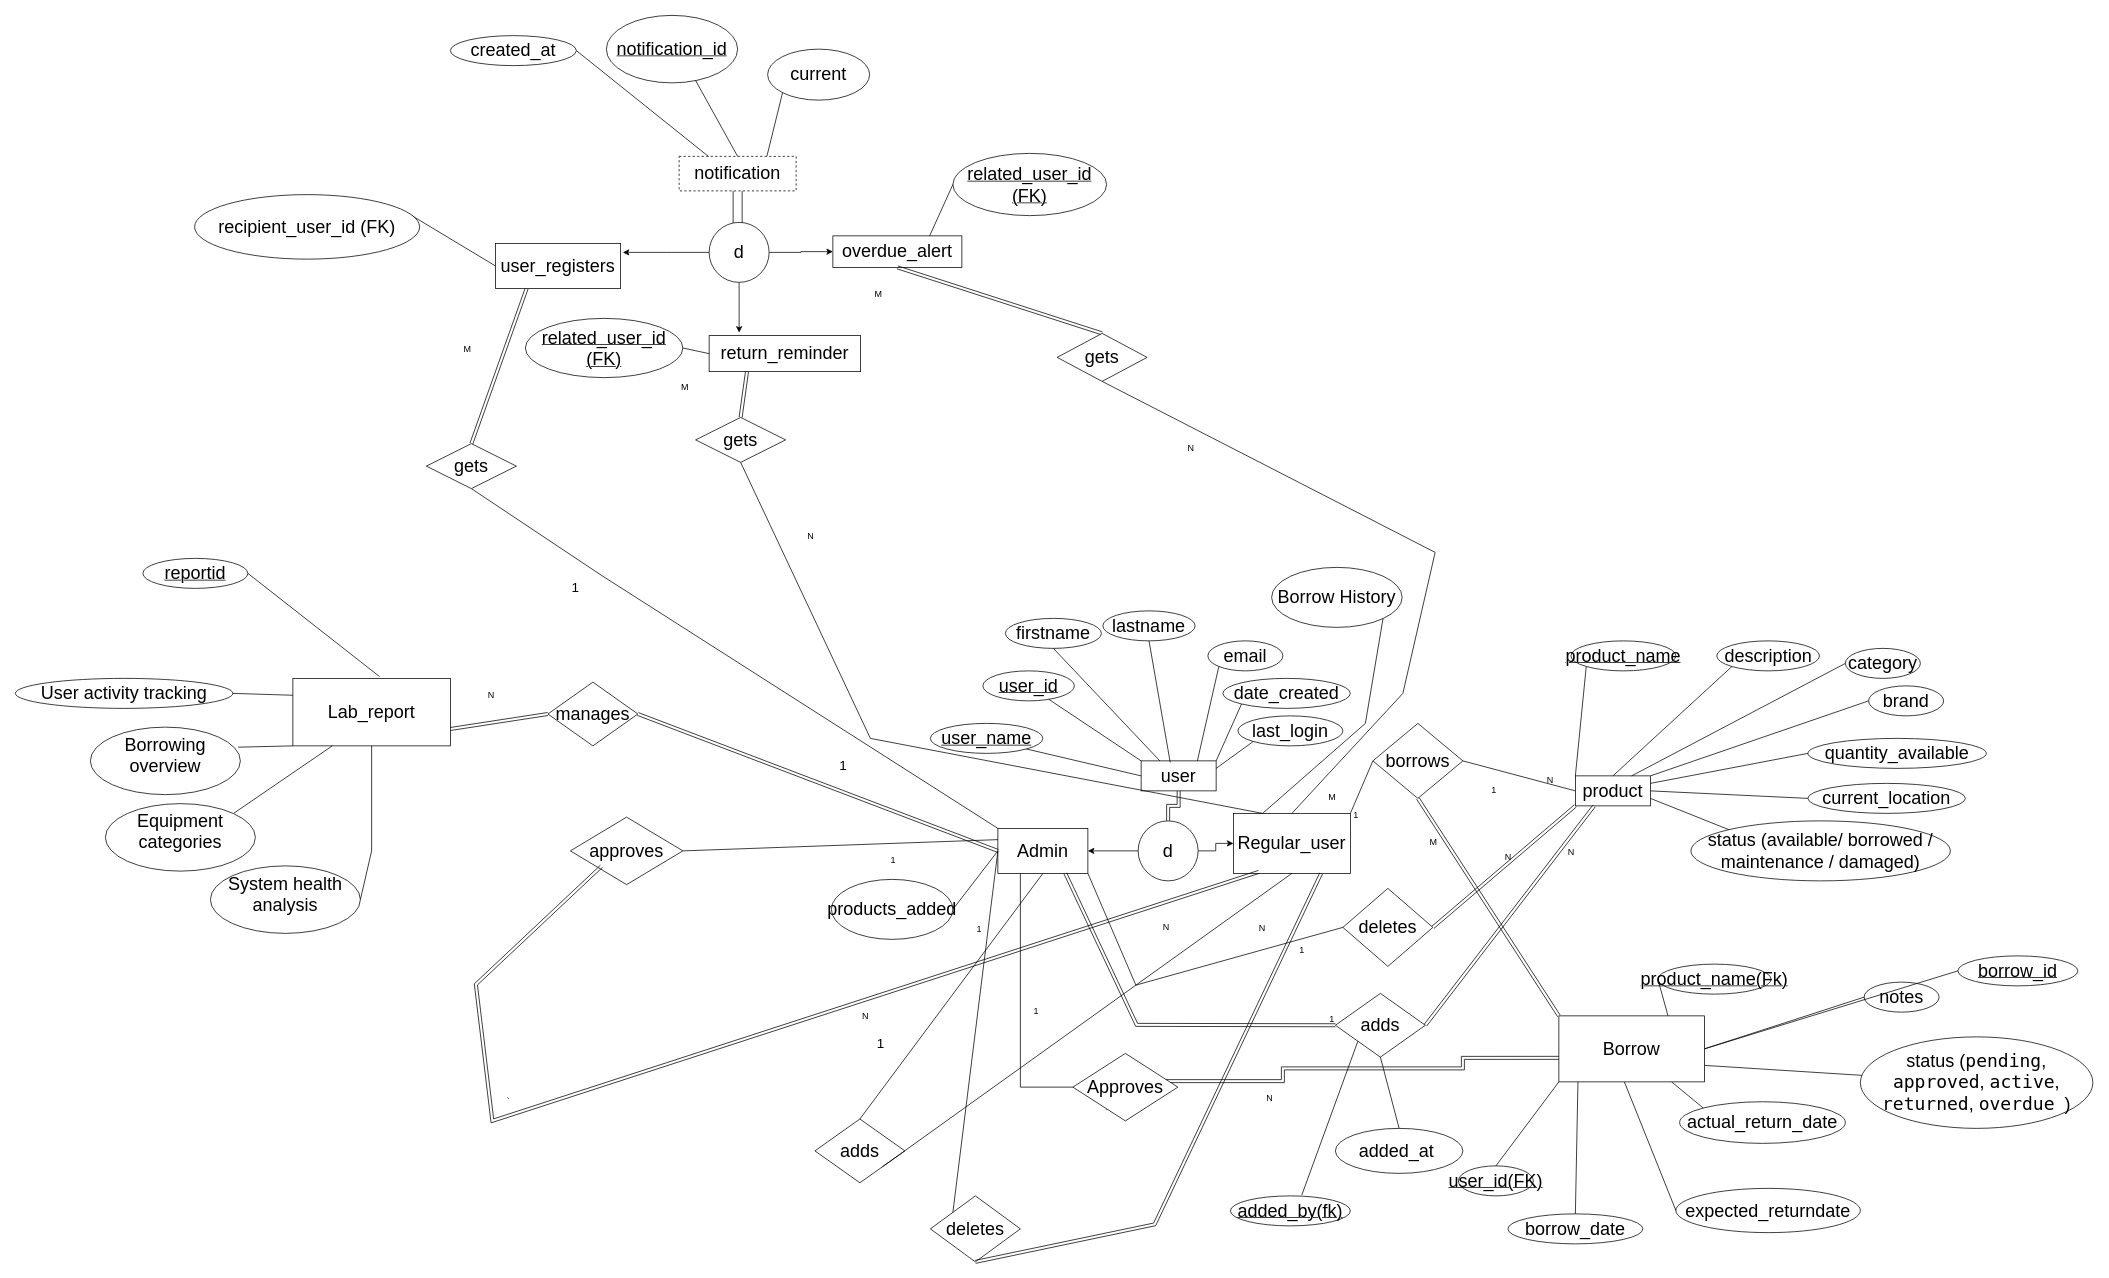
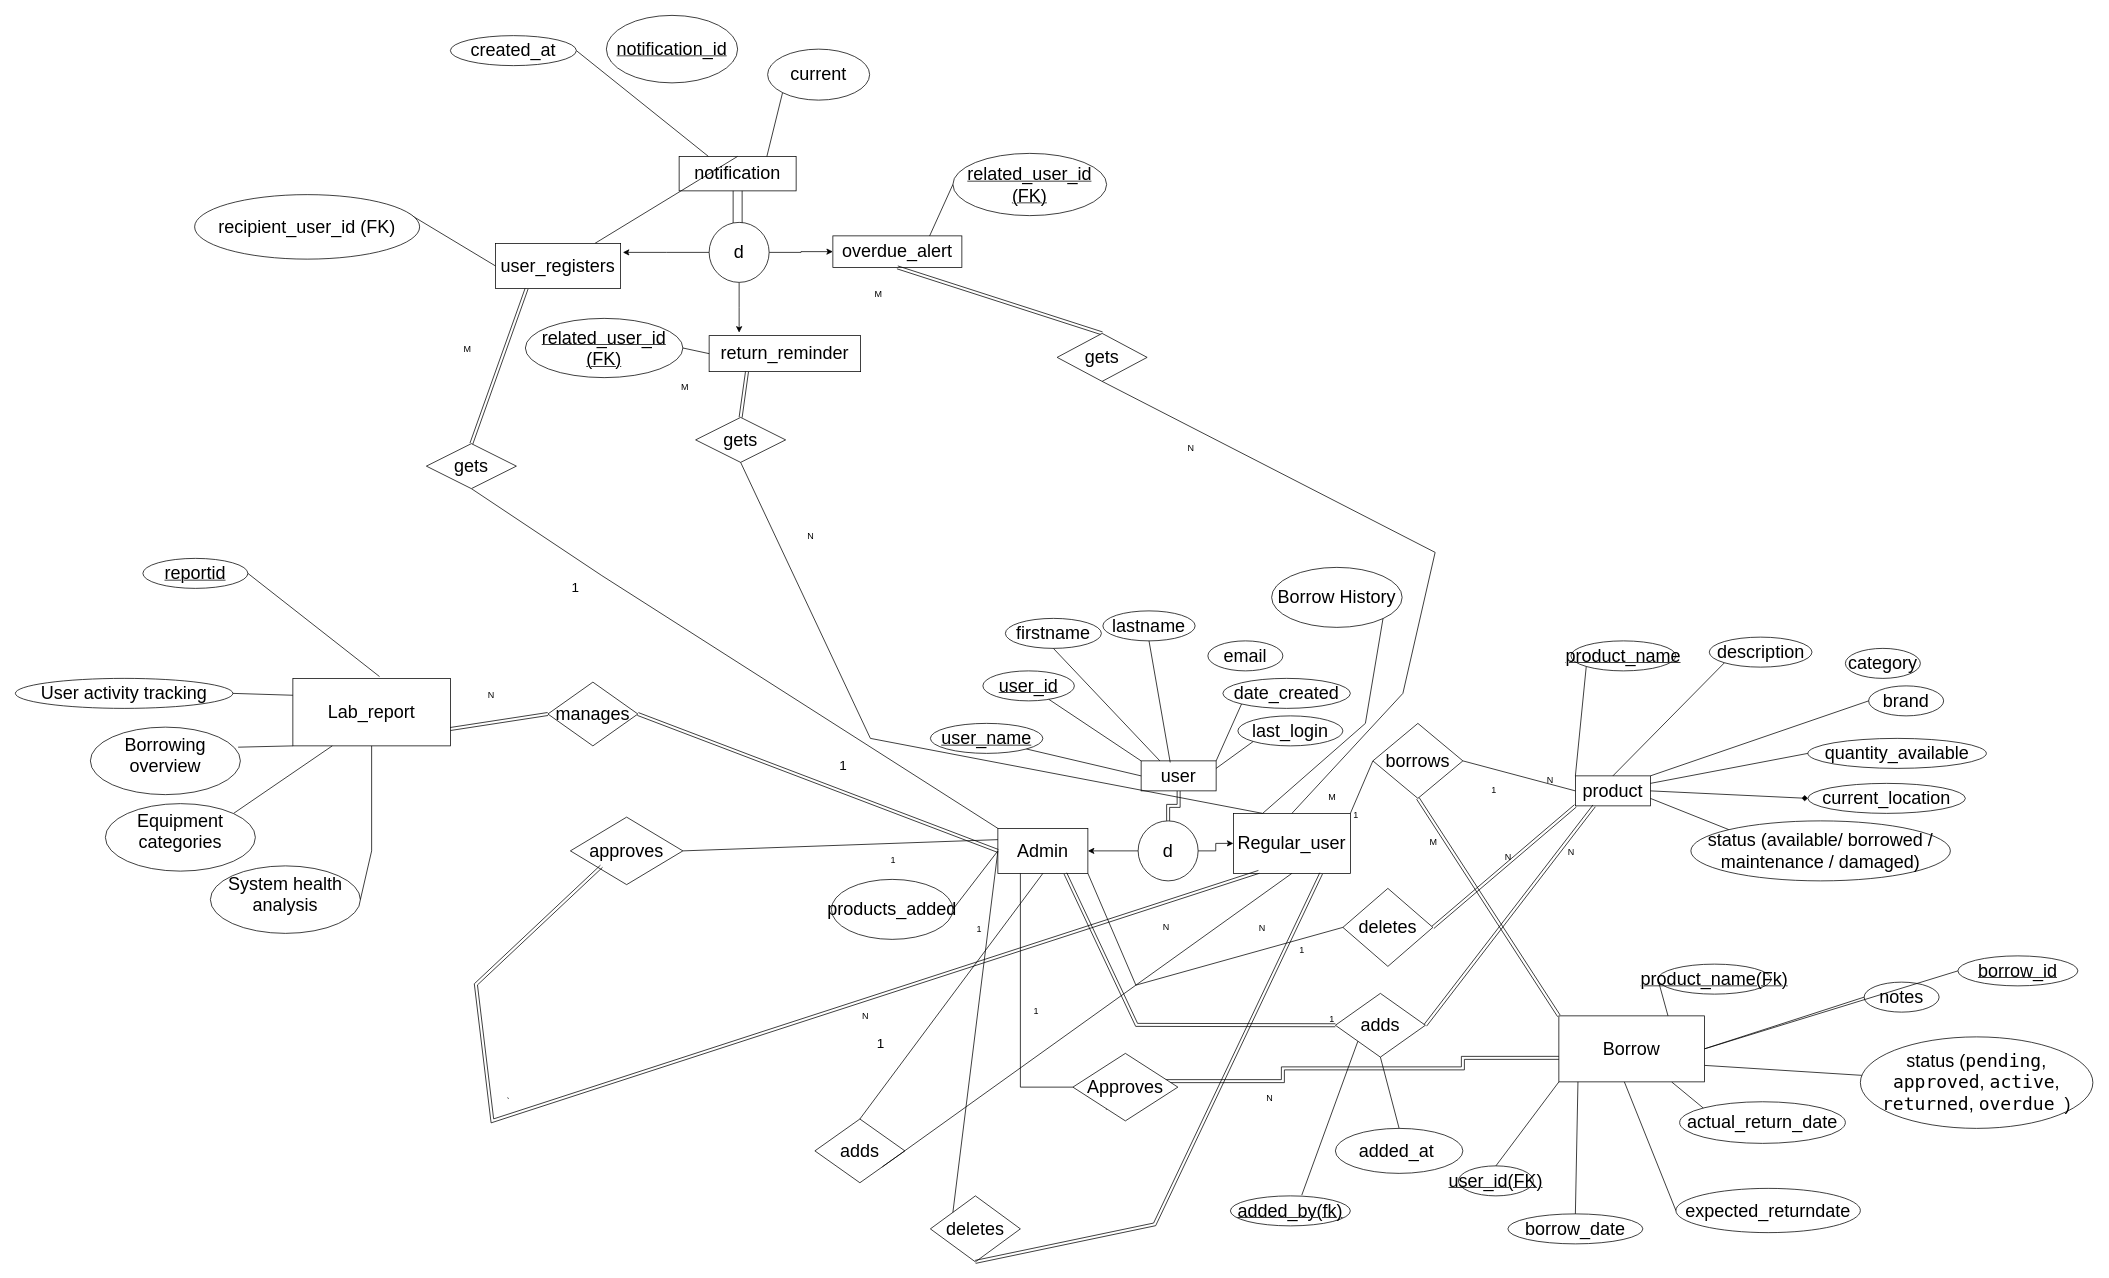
- <mxCell id="92" value="" style="endArrow=none;html=1;rounded=0;exitX=0.5;exitY=0;exitDx=0;exitDy=0;entryX=0.674;entryY=0.944;entryDx=0;entryDy=0;entryPerimeter=0;labelBackgroundColor=none;fontColor=default;" parent="1" source="89" target="94" edge="1"><mxGeometry relative="1" as="geometry"><mxPoint x="1324" y="934" as="sourcePoint" /><mxPoint x="1038" y="414" as="targetPoint" /></mxGeometry></mxCell>
+ <mxCell id="92" value="" style="endArrow=none;html=1;rounded=0;exitX=0.5;exitY=0;exitDx=0;exitDy=0;labelBackgroundColor=none;fontColor=default;" parent="1" source="89" target="101" edge="1"><mxGeometry relative="1" as="geometry"><mxPoint x="1324" y="934" as="sourcePoint" /><mxPoint x="1038" y="414" as="targetPoint" /></mxGeometry></mxCell>
- <mxCell id="89" value="&lt;font style=&quot;font-size: 24px;&quot;&gt;notification&lt;/font&gt;" style="whiteSpace=wrap;html=1;align=center;labelBackgroundColor=none;dashed=1;" parent="1" vertex="1"><mxGeometry x="905" y="208" width="156" height="46" as="geometry" /></mxCell>
+ <mxCell id="89" value="&lt;font style=&quot;font-size: 24px;&quot;&gt;notification&lt;/font&gt;" style="whiteSpace=wrap;html=1;align=center;labelBackgroundColor=none;" parent="1" vertex="1"><mxGeometry x="905" y="208" width="156" height="46" as="geometry" /></mxCell>
- <mxCell id="30" value="&lt;font style=&quot;font-size: 24px;&quot;&gt;description&lt;/font&gt;" style="ellipse;whiteSpace=wrap;html=1;align=center;labelBackgroundColor=none;" parent="1" vertex="1"><mxGeometry x="2288.5" y="854" width="137" height="40" as="geometry" /></mxCell>
+ <mxCell id="30" value="&lt;font style=&quot;font-size: 24px;&quot;&gt;description&lt;/font&gt;" style="ellipse;whiteSpace=wrap;html=1;align=center;labelBackgroundColor=none;" parent="1" vertex="1"><mxGeometry x="2278.5" y="849" width="137" height="40" as="geometry" /></mxCell>
- <mxCell id="15" value="" style="endArrow=none;html=1;rounded=0;exitX=0;exitY=1;exitDx=0;exitDy=0;entryX=0.75;entryY=0;entryDx=0;entryDy=0;labelBackgroundColor=none;fontColor=default;" parent="1" source="6" target="3" edge="1"><mxGeometry relative="1" as="geometry"><mxPoint x="1620" y="894" as="sourcePoint" /><mxPoint x="1583" y="1014" as="targetPoint" /></mxGeometry></mxCell>
- <mxCell id="33" value="" style="endArrow=none;html=1;rounded=0;exitX=0.75;exitY=0;exitDx=0;exitDy=0;entryX=0;entryY=0.5;entryDx=0;entryDy=0;labelBackgroundColor=none;fontColor=default;" parent="1" source="24" target="26" edge="1"><mxGeometry relative="1" as="geometry"><mxPoint x="2140" y="1104" as="sourcePoint" /><mxPoint x="2300" y="1104" as="targetPoint" /></mxGeometry></mxCell>
- <mxCell id="36" value="" style="endArrow=none;html=1;rounded=0;exitX=1;exitY=0.5;exitDx=0;exitDy=0;entryX=0;entryY=0.5;entryDx=0;entryDy=0;labelBackgroundColor=none;fontColor=default;" parent="1" source="24" target="29" edge="1"><mxGeometry relative="1" as="geometry"><mxPoint x="2140" y="1104" as="sourcePoint" /><mxPoint x="2300" y="1104" as="targetPoint" /></mxGeometry></mxCell>
+ <mxCell id="36" value="" style="endArrow=diamond;html=1;rounded=0;exitX=1;exitY=0.5;exitDx=0;exitDy=0;entryX=0;entryY=0.5;entryDx=0;entryDy=0;labelBackgroundColor=none;fontColor=default;" parent="1" source="24" target="29" edge="1"><mxGeometry relative="1" as="geometry"><mxPoint x="2140" y="1104" as="sourcePoint" /><mxPoint x="2300" y="1104" as="targetPoint" /></mxGeometry></mxCell>
